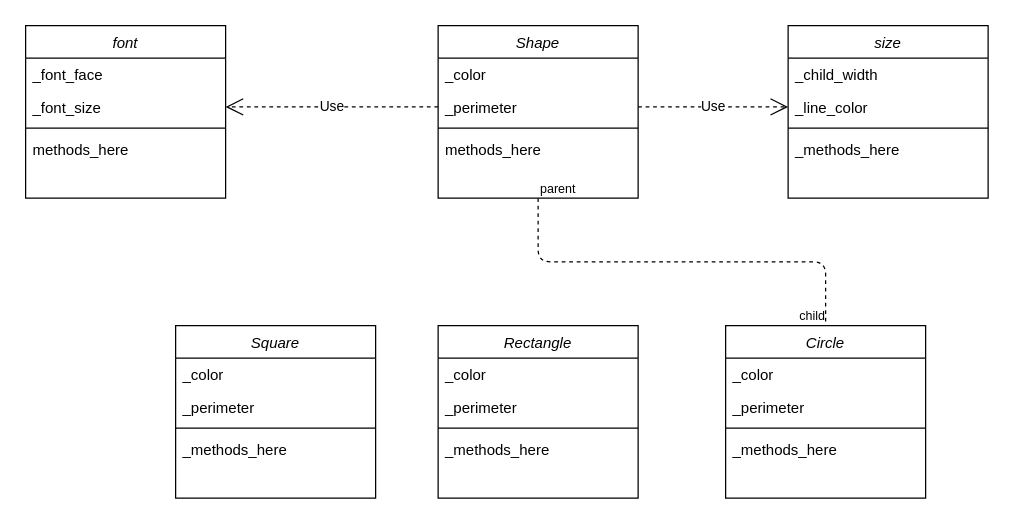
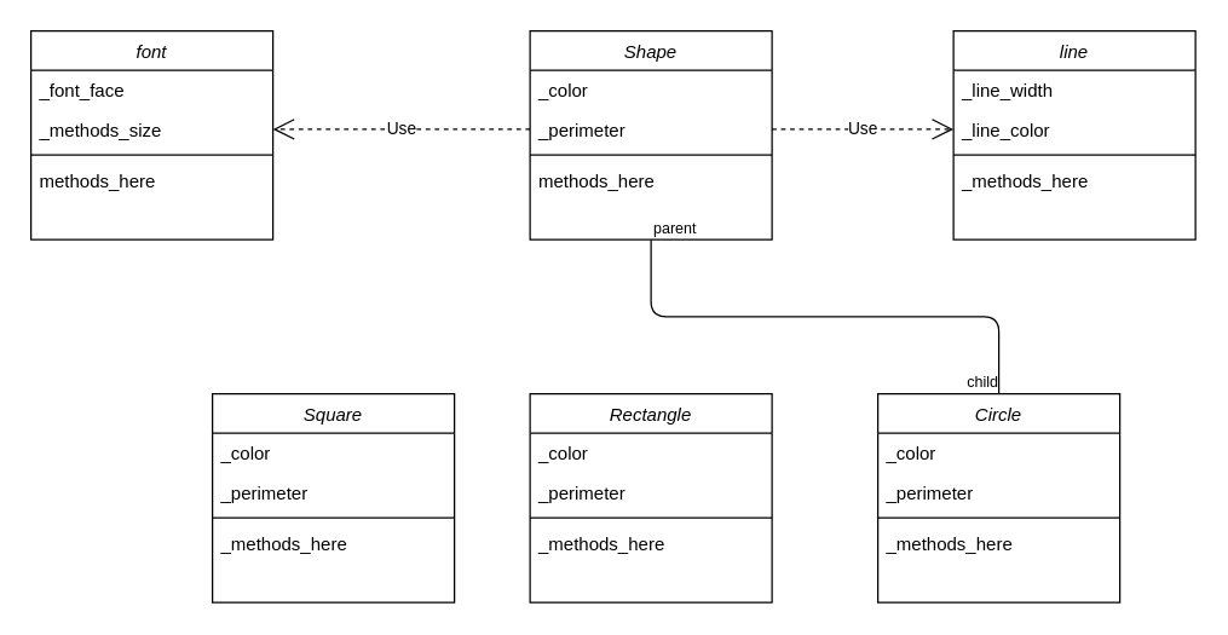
- <mxCell id="7" value="size" style="swimlane;fontStyle=2;align=center;verticalAlign=top;childLayout=stackLayout;horizontal=1;startSize=26;horizontalStack=0;resizeParent=1;resizeLast=0;collapsible=1;marginBottom=0;rounded=0;shadow=0;strokeWidth=1;" vertex="1" parent="1"><mxGeometry x="630" y="20" width="160" height="138" as="geometry"><mxRectangle x="220" y="120" width="160" height="26" as="alternateBounds" /></mxGeometry></mxCell>
+ <mxCell id="7" value="line" style="swimlane;fontStyle=2;align=center;verticalAlign=top;childLayout=stackLayout;horizontal=1;startSize=26;horizontalStack=0;resizeParent=1;resizeLast=0;collapsible=1;marginBottom=0;rounded=0;shadow=0;strokeWidth=1;" vertex="1" parent="1"><mxGeometry x="630" y="20" width="160" height="138" as="geometry"><mxRectangle x="220" y="120" width="160" height="26" as="alternateBounds" /></mxGeometry></mxCell>
- <mxCell id="8" value="_child_width" style="text;align=left;verticalAlign=top;spacingLeft=4;spacingRight=4;overflow=hidden;rotatable=0;points=[[0,0.5],[1,0.5]];portConstraint=eastwest;rounded=0;shadow=0;html=0;" vertex="1" parent="7"><mxGeometry y="26" width="160" height="26" as="geometry" /></mxCell>
+ <mxCell id="8" value="_line_width" style="text;align=left;verticalAlign=top;spacingLeft=4;spacingRight=4;overflow=hidden;rotatable=0;points=[[0,0.5],[1,0.5]];portConstraint=eastwest;rounded=0;shadow=0;html=0;" vertex="1" parent="7"><mxGeometry y="26" width="160" height="26" as="geometry" /></mxCell>
- <mxCell id="29" value="_font_size" style="text;align=left;verticalAlign=top;spacingLeft=4;spacingRight=4;overflow=hidden;rotatable=0;points=[[0,0.5],[1,0.5]];portConstraint=eastwest;rounded=0;shadow=0;html=0;" vertex="1" parent="27"><mxGeometry y="52" width="160" height="26" as="geometry" /></mxCell>
+ <mxCell id="29" value="_methods_size" style="text;align=left;verticalAlign=top;spacingLeft=4;spacingRight=4;overflow=hidden;rotatable=0;points=[[0,0.5],[1,0.5]];portConstraint=eastwest;rounded=0;shadow=0;html=0;" vertex="1" parent="27"><mxGeometry y="52" width="160" height="26" as="geometry" /></mxCell>
- <mxCell id="32" value="" style="endArrow=none;html=1;edgeStyle=orthogonalEdgeStyle;exitX=0.5;exitY=1;exitDx=0;exitDy=0;dashed=1;" edge="1" parent="1" source="2" target="22"><mxGeometry relative="1" as="geometry"><mxPoint x="440" y="200" as="sourcePoint" /><mxPoint x="600" y="200" as="targetPoint" /></mxGeometry></mxCell>
+ <mxCell id="32" value="" style="endArrow=none;html=1;edgeStyle=orthogonalEdgeStyle;exitX=0.5;exitY=1;exitDx=0;exitDy=0;" edge="1" parent="1" source="2" target="22"><mxGeometry relative="1" as="geometry"><mxPoint x="440" y="200" as="sourcePoint" /><mxPoint x="600" y="200" as="targetPoint" /></mxGeometry></mxCell>
